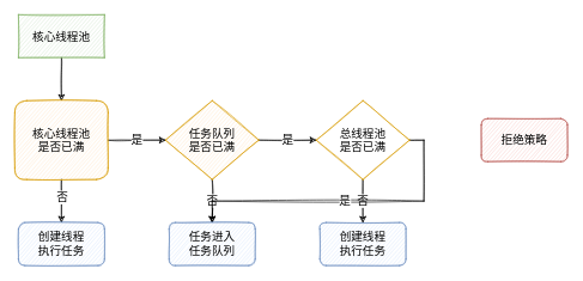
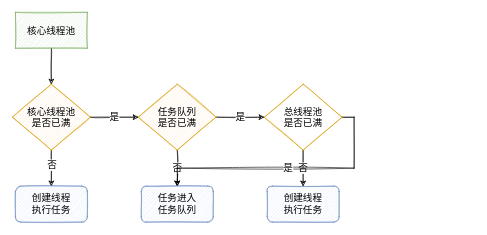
- <mxCell id="7" value="核心线程池&lt;br&gt;是否已满" style="whiteSpace=wrap;html=1;fontSize=16;sketch=1;fillColor=#ffe6cc;strokeColor=#d79b00;rounded=1;" vertex="1" parent="1"><mxGeometry x="20" y="140" width="130" height="110" as="geometry" /></mxCell>
+ <mxCell id="7" value="核心线程池&lt;br&gt;是否已满" style="rhombus;whiteSpace=wrap;html=1;fontSize=16;sketch=1;fillColor=#ffe6cc;strokeColor=#d79b00;" vertex="1" parent="1"><mxGeometry x="20" y="140" width="130" height="110" as="geometry" /></mxCell>
- <mxCell id="17" value="拒绝策略" style="rounded=1;whiteSpace=wrap;html=1;fontSize=16;sketch=1;fillColor=#f8cecc;strokeColor=#b85450;" vertex="1" parent="1"><mxGeometry x="670" y="165" width="120" height="60" as="geometry" /></mxCell>
